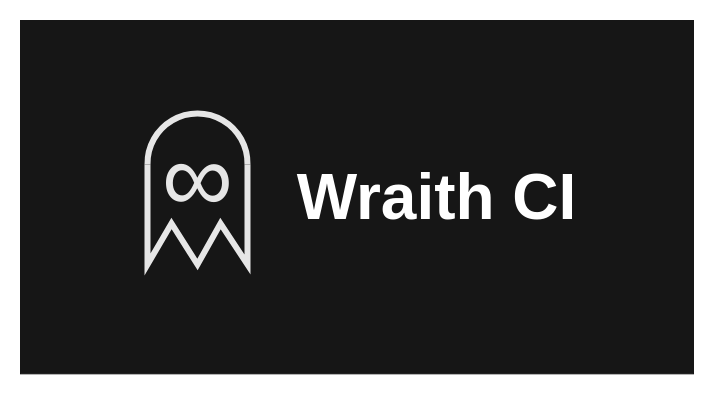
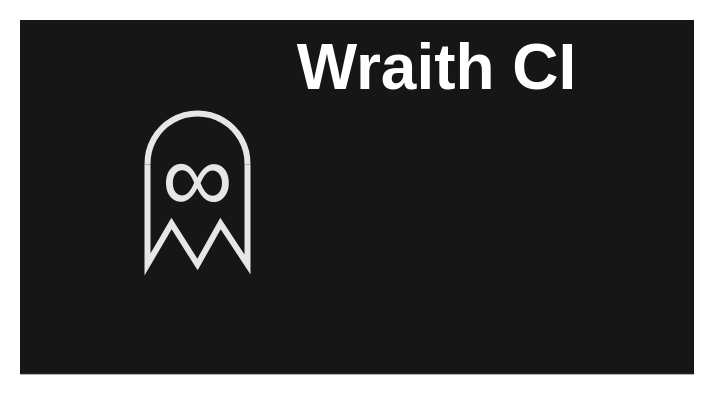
- <mxCell id="6" value="Wraith CI" style="text;html=1;align=center;verticalAlign=middle;resizable=0;points=[];autosize=1;strokeColor=none;fillColor=none;fontColor=#FFFFFF;fontSize=64;fontFamily=Helvetica;fontStyle=1" vertex="1" parent="1"><mxGeometry x="294" y="152.16" width="284" height="89" as="geometry" /></mxCell>
+ <mxCell id="6" value="Wraith CI" style="text;html=1;align=center;verticalAlign=middle;resizable=0;points=[];autosize=1;strokeColor=none;fillColor=none;fontColor=#FFFFFF;fontSize=64;fontFamily=Helvetica;fontStyle=1" vertex="1" parent="1"><mxGeometry x="294" y="22.16" width="284" height="89" as="geometry" /></mxCell>
